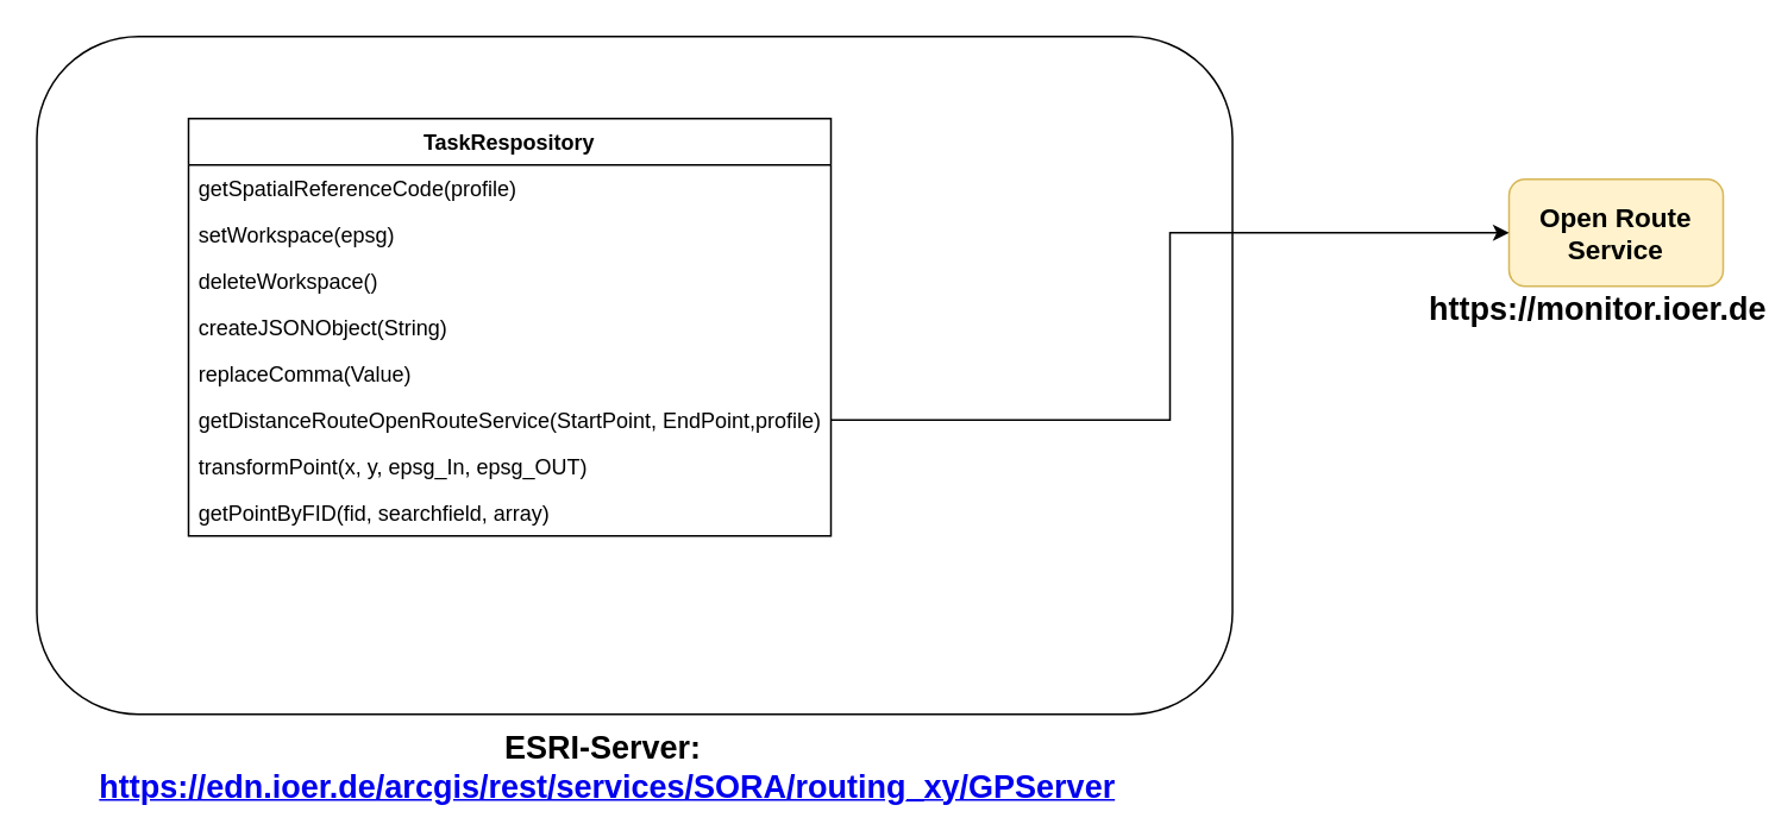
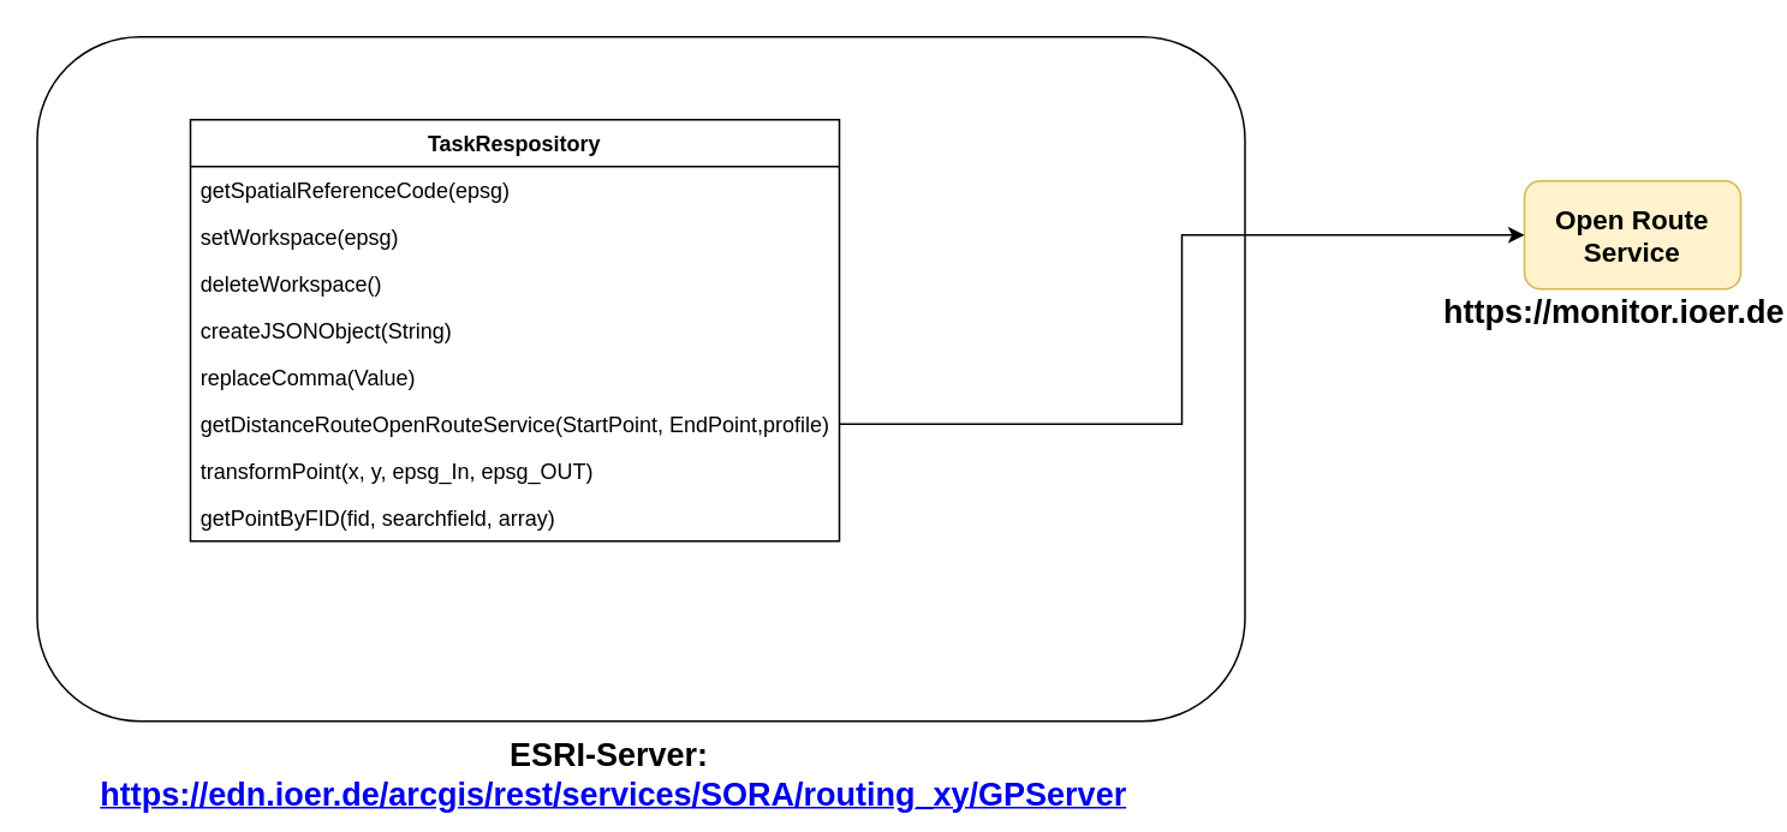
- <mxCell id="6" value="getSpatialReferenceCode(profile)" style="text;strokeColor=none;fillColor=none;align=left;verticalAlign=top;spacingLeft=4;spacingRight=4;overflow=hidden;rotatable=0;points=[[0,0.5],[1,0.5]];portConstraint=eastwest;" vertex="1" parent="5"><mxGeometry y="26" width="360" height="26" as="geometry" /></mxCell>
+ <mxCell id="6" value="getSpatialReferenceCode(epsg)" style="text;strokeColor=none;fillColor=none;align=left;verticalAlign=top;spacingLeft=4;spacingRight=4;overflow=hidden;rotatable=0;points=[[0,0.5],[1,0.5]];portConstraint=eastwest;" vertex="1" parent="5"><mxGeometry y="26" width="360" height="26" as="geometry" /></mxCell>
